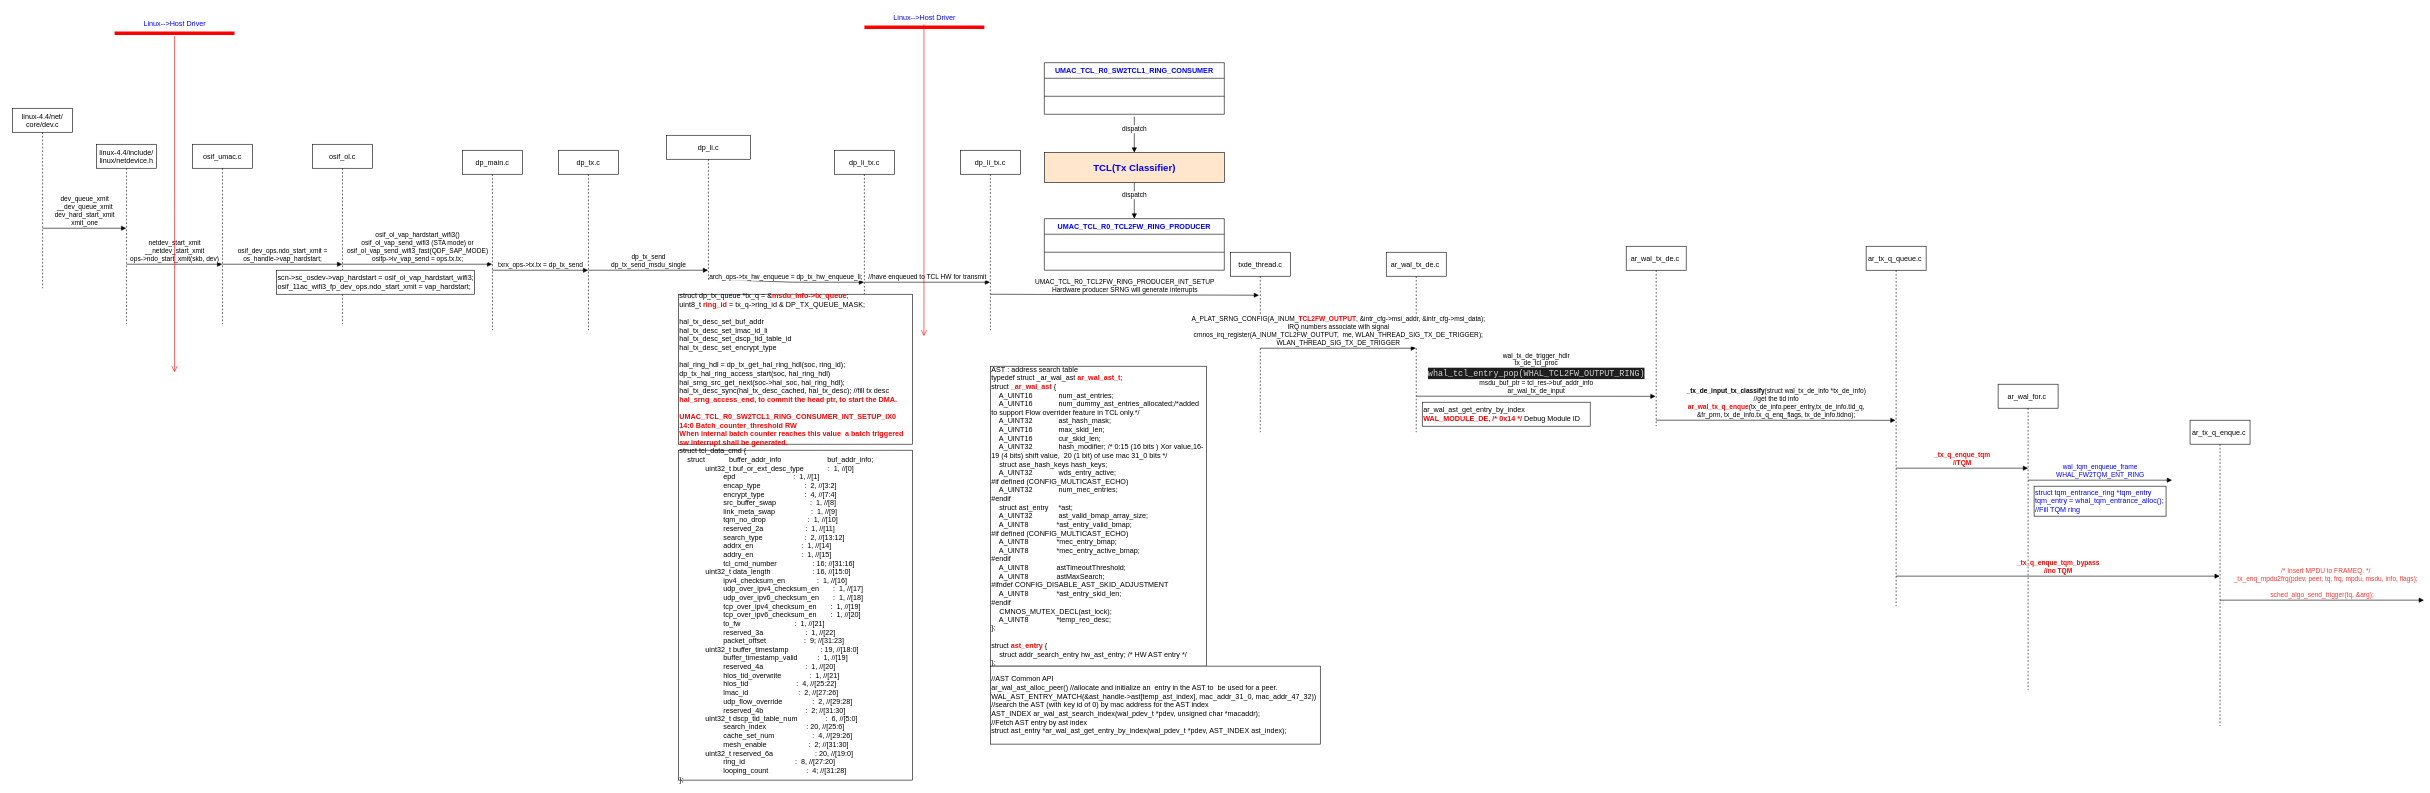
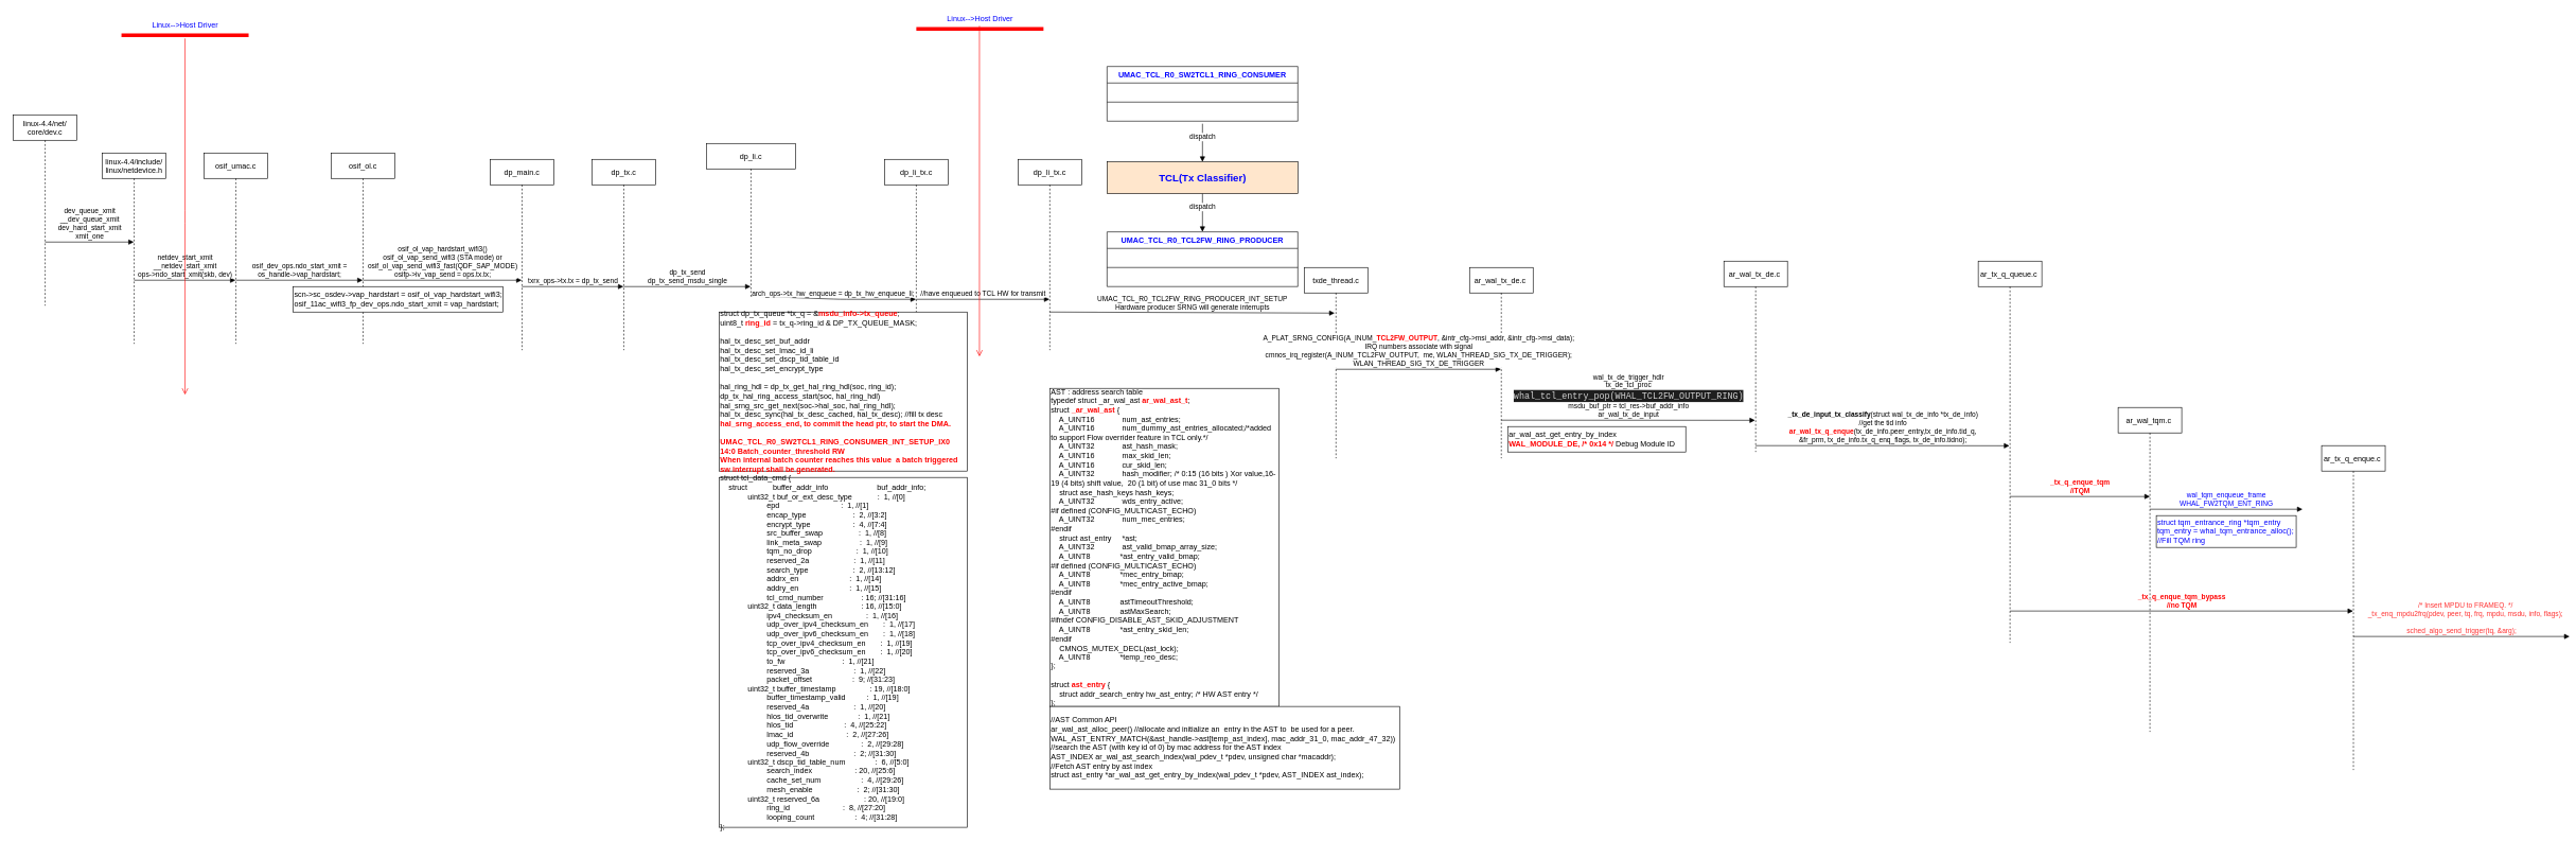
- <mxCell id="52" value="ar_wal_for.c " style="shape=umlLifeline;perimeter=lifelinePerimeter;container=1;collapsible=0;recursiveResize=0;rounded=0;shadow=0;strokeWidth=1;" parent="1" vertex="1"><mxGeometry x="3330" y="640" width="100" height="510" as="geometry" /></mxCell>
+ <mxCell id="52" value="ar_wal_tqm.c " style="shape=umlLifeline;perimeter=lifelinePerimeter;container=1;collapsible=0;recursiveResize=0;rounded=0;shadow=0;strokeWidth=1;" parent="1" vertex="1"><mxGeometry x="3330" y="640" width="100" height="510" as="geometry" /></mxCell>
